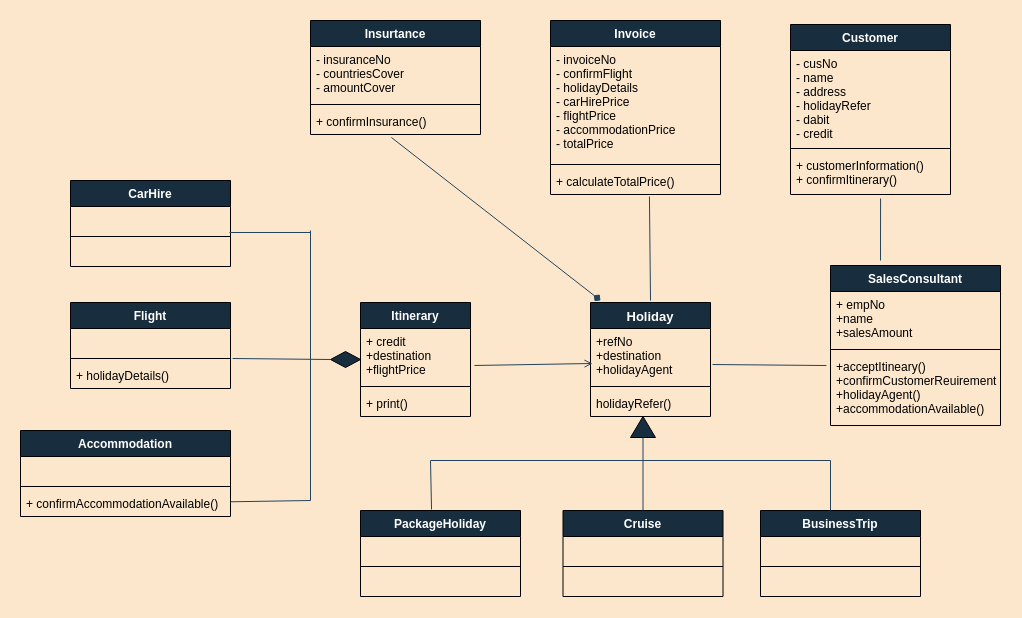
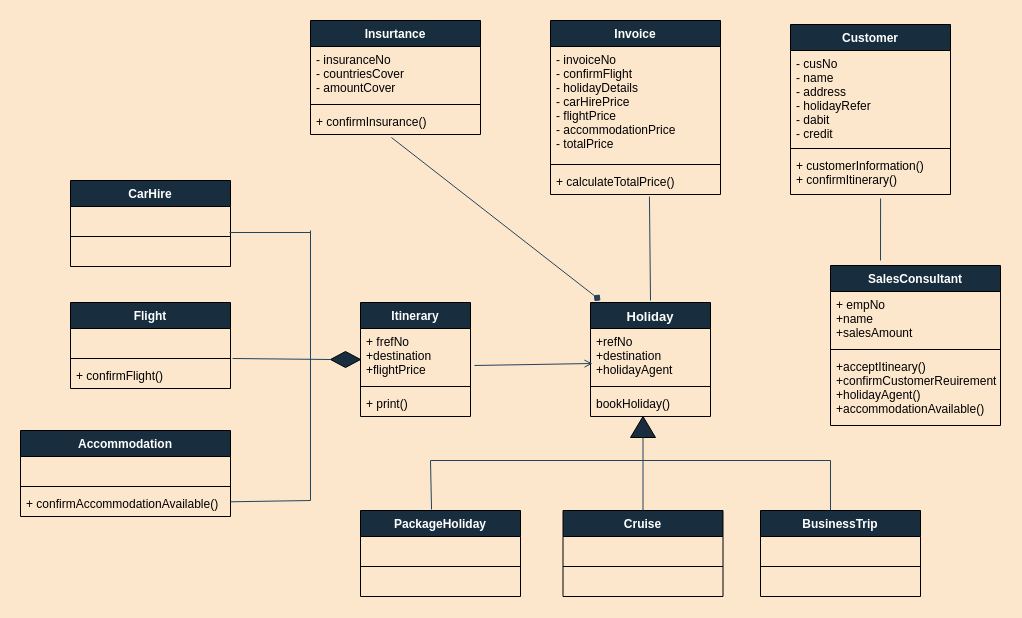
- <mxCell id="11" value="+ credit&#10;+destination&#10;+flightPrice" style="text;strokeColor=none;fillColor=none;align=left;verticalAlign=top;spacingLeft=4;spacingRight=4;overflow=hidden;rotatable=0;points=[[0,0.5],[1,0.5]];portConstraint=eastwest;fontColor=#000000;" parent="10" vertex="1"><mxGeometry y="26" width="110" height="54" as="geometry" /></mxCell>
+ <mxCell id="11" value="+ frefNo&#10;+destination&#10;+flightPrice" style="text;strokeColor=none;fillColor=none;align=left;verticalAlign=top;spacingLeft=4;spacingRight=4;overflow=hidden;rotatable=0;points=[[0,0.5],[1,0.5]];portConstraint=eastwest;fontColor=#000000;" parent="10" vertex="1"><mxGeometry y="26" width="110" height="54" as="geometry" /></mxCell>
- <mxCell id="61" value="" style="endArrow=none;html=1;rounded=0;strokeColor=#23445D;fontColor=#FFFFFF;exitX=1.017;exitY=0.667;exitDx=0;exitDy=0;exitPerimeter=0;entryX=-0.024;entryY=0.167;entryDx=0;entryDy=0;entryPerimeter=0;" edge="1" parent="1" source="3" target="17"><mxGeometry width="50" height="50" relative="1" as="geometry"><mxPoint x="740" y="390" as="sourcePoint" /><mxPoint x="790" y="340" as="targetPoint" /></mxGeometry></mxCell>
- <mxCell id="29" value="+ holidayDetails()" style="text;strokeColor=none;fillColor=none;align=left;verticalAlign=top;spacingLeft=4;spacingRight=4;overflow=hidden;rotatable=0;points=[[0,0.5],[1,0.5]];portConstraint=eastwest;fontColor=#000000;" vertex="1" parent="26"><mxGeometry y="60" width="160" height="26" as="geometry" /></mxCell>
+ <mxCell id="29" value="+ confirmFlight()" style="text;strokeColor=none;fillColor=none;align=left;verticalAlign=top;spacingLeft=4;spacingRight=4;overflow=hidden;rotatable=0;points=[[0,0.5],[1,0.5]];portConstraint=eastwest;fontColor=#000000;" vertex="1" parent="26"><mxGeometry y="60" width="160" height="26" as="geometry" /></mxCell>
- <mxCell id="5" value="holidayRefer()" style="text;strokeColor=none;fillColor=none;align=left;verticalAlign=top;spacingLeft=4;spacingRight=4;overflow=hidden;rotatable=0;points=[[0,0.5],[1,0.5]];portConstraint=eastwest;fontColor=#000000;" parent="2" vertex="1"><mxGeometry y="88" width="120" height="26" as="geometry" /></mxCell>
+ <mxCell id="5" value="bookHoliday()" style="text;strokeColor=none;fillColor=none;align=left;verticalAlign=top;spacingLeft=4;spacingRight=4;overflow=hidden;rotatable=0;points=[[0,0.5],[1,0.5]];portConstraint=eastwest;fontColor=#000000;" parent="2" vertex="1"><mxGeometry y="88" width="120" height="26" as="geometry" /></mxCell>
